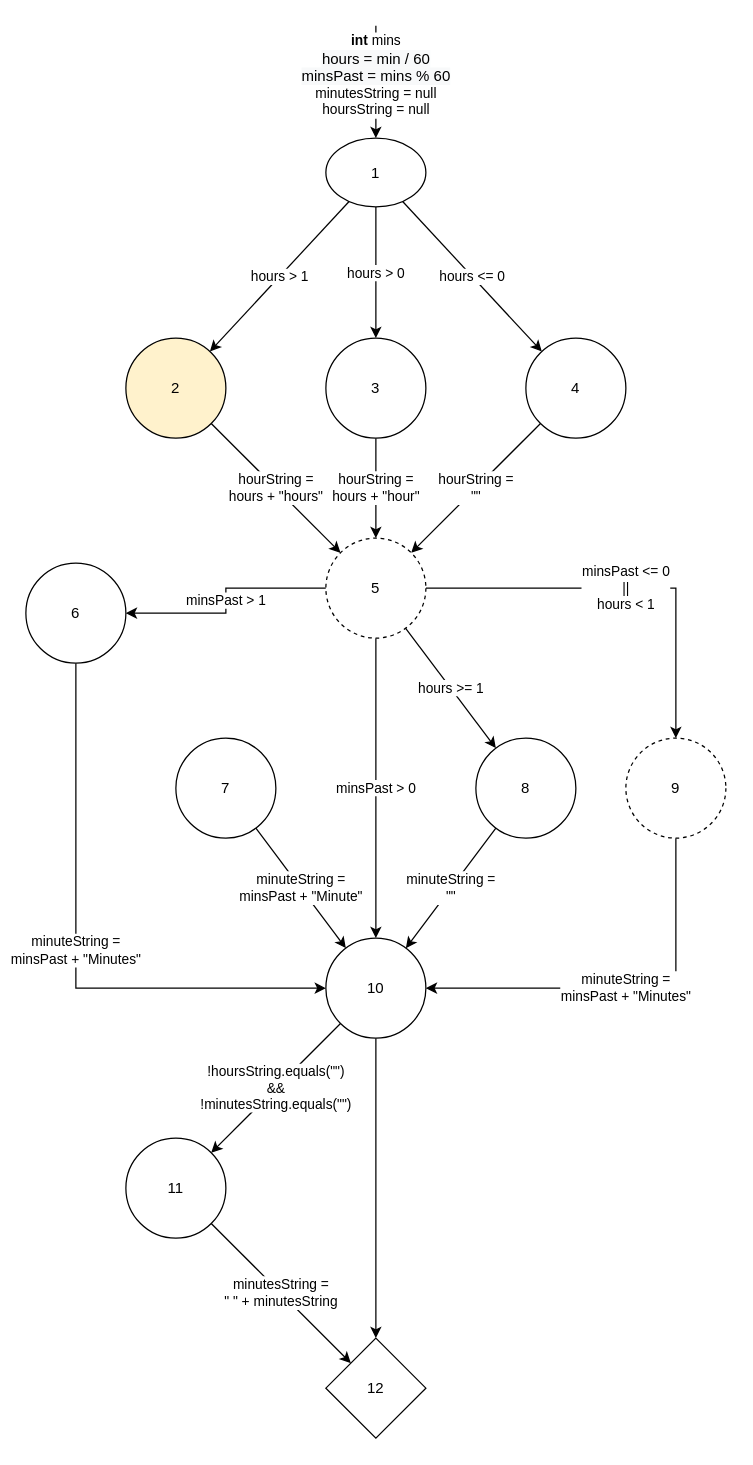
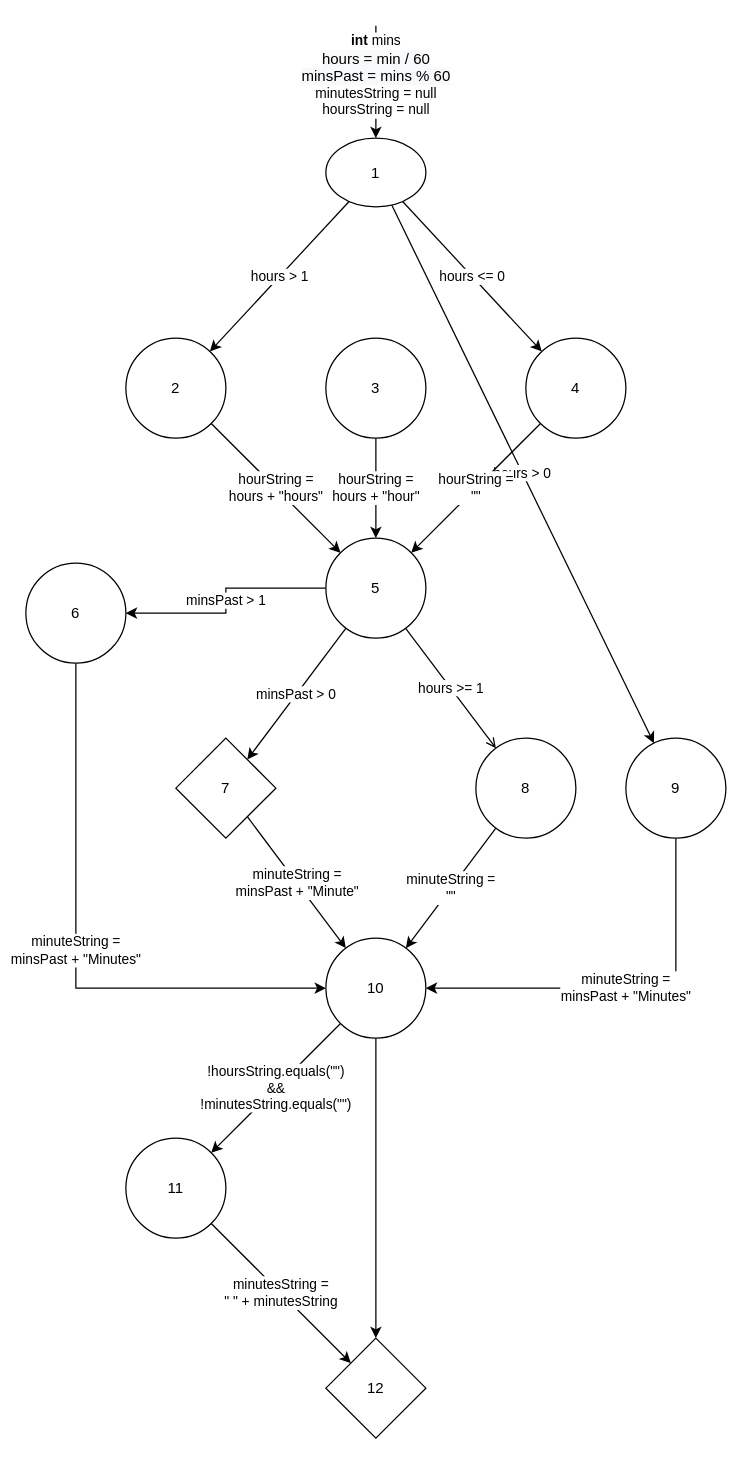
- <mxCell id="3" value="hours &amp;gt; 0" style="edgeStyle=none;rounded=0;orthogonalLoop=1;jettySize=auto;html=1;" edge="1" parent="1" source="5" target="9"><mxGeometry relative="1" as="geometry" /></mxCell>
+ <mxCell id="3" value="hours &amp;gt; 0" style="edgeStyle=none;rounded=0;orthogonalLoop=1;jettySize=auto;html=1;" edge="1" parent="1" source="5" target="25"><mxGeometry relative="1" as="geometry" /></mxCell>
- <mxCell id="7" value="2" style="ellipse;whiteSpace=wrap;html=1;aspect=fixed;fillColor=#fff2cc;" vertex="1" parent="1"><mxGeometry x="100" y="270" width="80" height="80" as="geometry" /></mxCell>
+ <mxCell id="7" value="2" style="ellipse;whiteSpace=wrap;html=1;aspect=fixed;" vertex="1" parent="1"><mxGeometry x="100" y="270" width="80" height="80" as="geometry" /></mxCell>
- <mxCell id="17" value="5" style="ellipse;whiteSpace=wrap;html=1;aspect=fixed;dashed=1;" vertex="1" parent="1"><mxGeometry x="260" y="430" width="80" height="80" as="geometry" /></mxCell>
+ <mxCell id="17" value="5" style="ellipse;whiteSpace=wrap;html=1;aspect=fixed;" vertex="1" parent="1"><mxGeometry x="260" y="430" width="80" height="80" as="geometry" /></mxCell>
- <mxCell id="14" value="minsPast &amp;lt;= 0&lt;br&gt;||&lt;br&gt;hours &amp;lt; 1" style="edgeStyle=orthogonalEdgeStyle;rounded=0;orthogonalLoop=1;jettySize=auto;html=1;" edge="1" parent="1" source="17" target="25"><mxGeometry relative="1" as="geometry" /></mxCell>
- <mxCell id="13" value="hours &amp;gt;= 1" style="edgeStyle=none;rounded=0;orthogonalLoop=1;jettySize=auto;html=1;" edge="1" parent="1" source="17" target="23"><mxGeometry relative="1" as="geometry" /></mxCell>
+ <mxCell id="13" value="hours &amp;gt;= 1" style="edgeStyle=none;rounded=0;orthogonalLoop=1;jettySize=auto;html=1;endArrow=open;" edge="1" parent="1" source="17" target="23"><mxGeometry relative="1" as="geometry" /></mxCell>
- <mxCell id="16" value="minsPast &amp;gt; 0" style="edgeStyle=none;rounded=0;orthogonalLoop=1;jettySize=auto;html=1;" edge="1" parent="1" source="17" target="28"><mxGeometry relative="1" as="geometry" /></mxCell>
+ <mxCell id="16" value="minsPast &amp;gt; 0" style="edgeStyle=none;rounded=0;orthogonalLoop=1;jettySize=auto;html=1;" edge="1" parent="1" source="17" target="19"><mxGeometry relative="1" as="geometry" /></mxCell>
- <mxCell id="19" value="7" style="ellipse;whiteSpace=wrap;html=1;aspect=fixed;" vertex="1" parent="1"><mxGeometry x="140" y="590" width="80" height="80" as="geometry" /></mxCell>
+ <mxCell id="19" value="7" style="rhombus;whiteSpace=wrap;html=1;aspect=fixed;" vertex="1" parent="1"><mxGeometry x="140" y="590" width="80" height="80" as="geometry" /></mxCell>
- <mxCell id="25" value="9" style="ellipse;whiteSpace=wrap;html=1;aspect=fixed;dashed=1;" vertex="1" parent="1"><mxGeometry x="500" y="590" width="80" height="80" as="geometry" /></mxCell>
+ <mxCell id="25" value="9" style="ellipse;whiteSpace=wrap;html=1;aspect=fixed;" vertex="1" parent="1"><mxGeometry x="500" y="590" width="80" height="80" as="geometry" /></mxCell>
